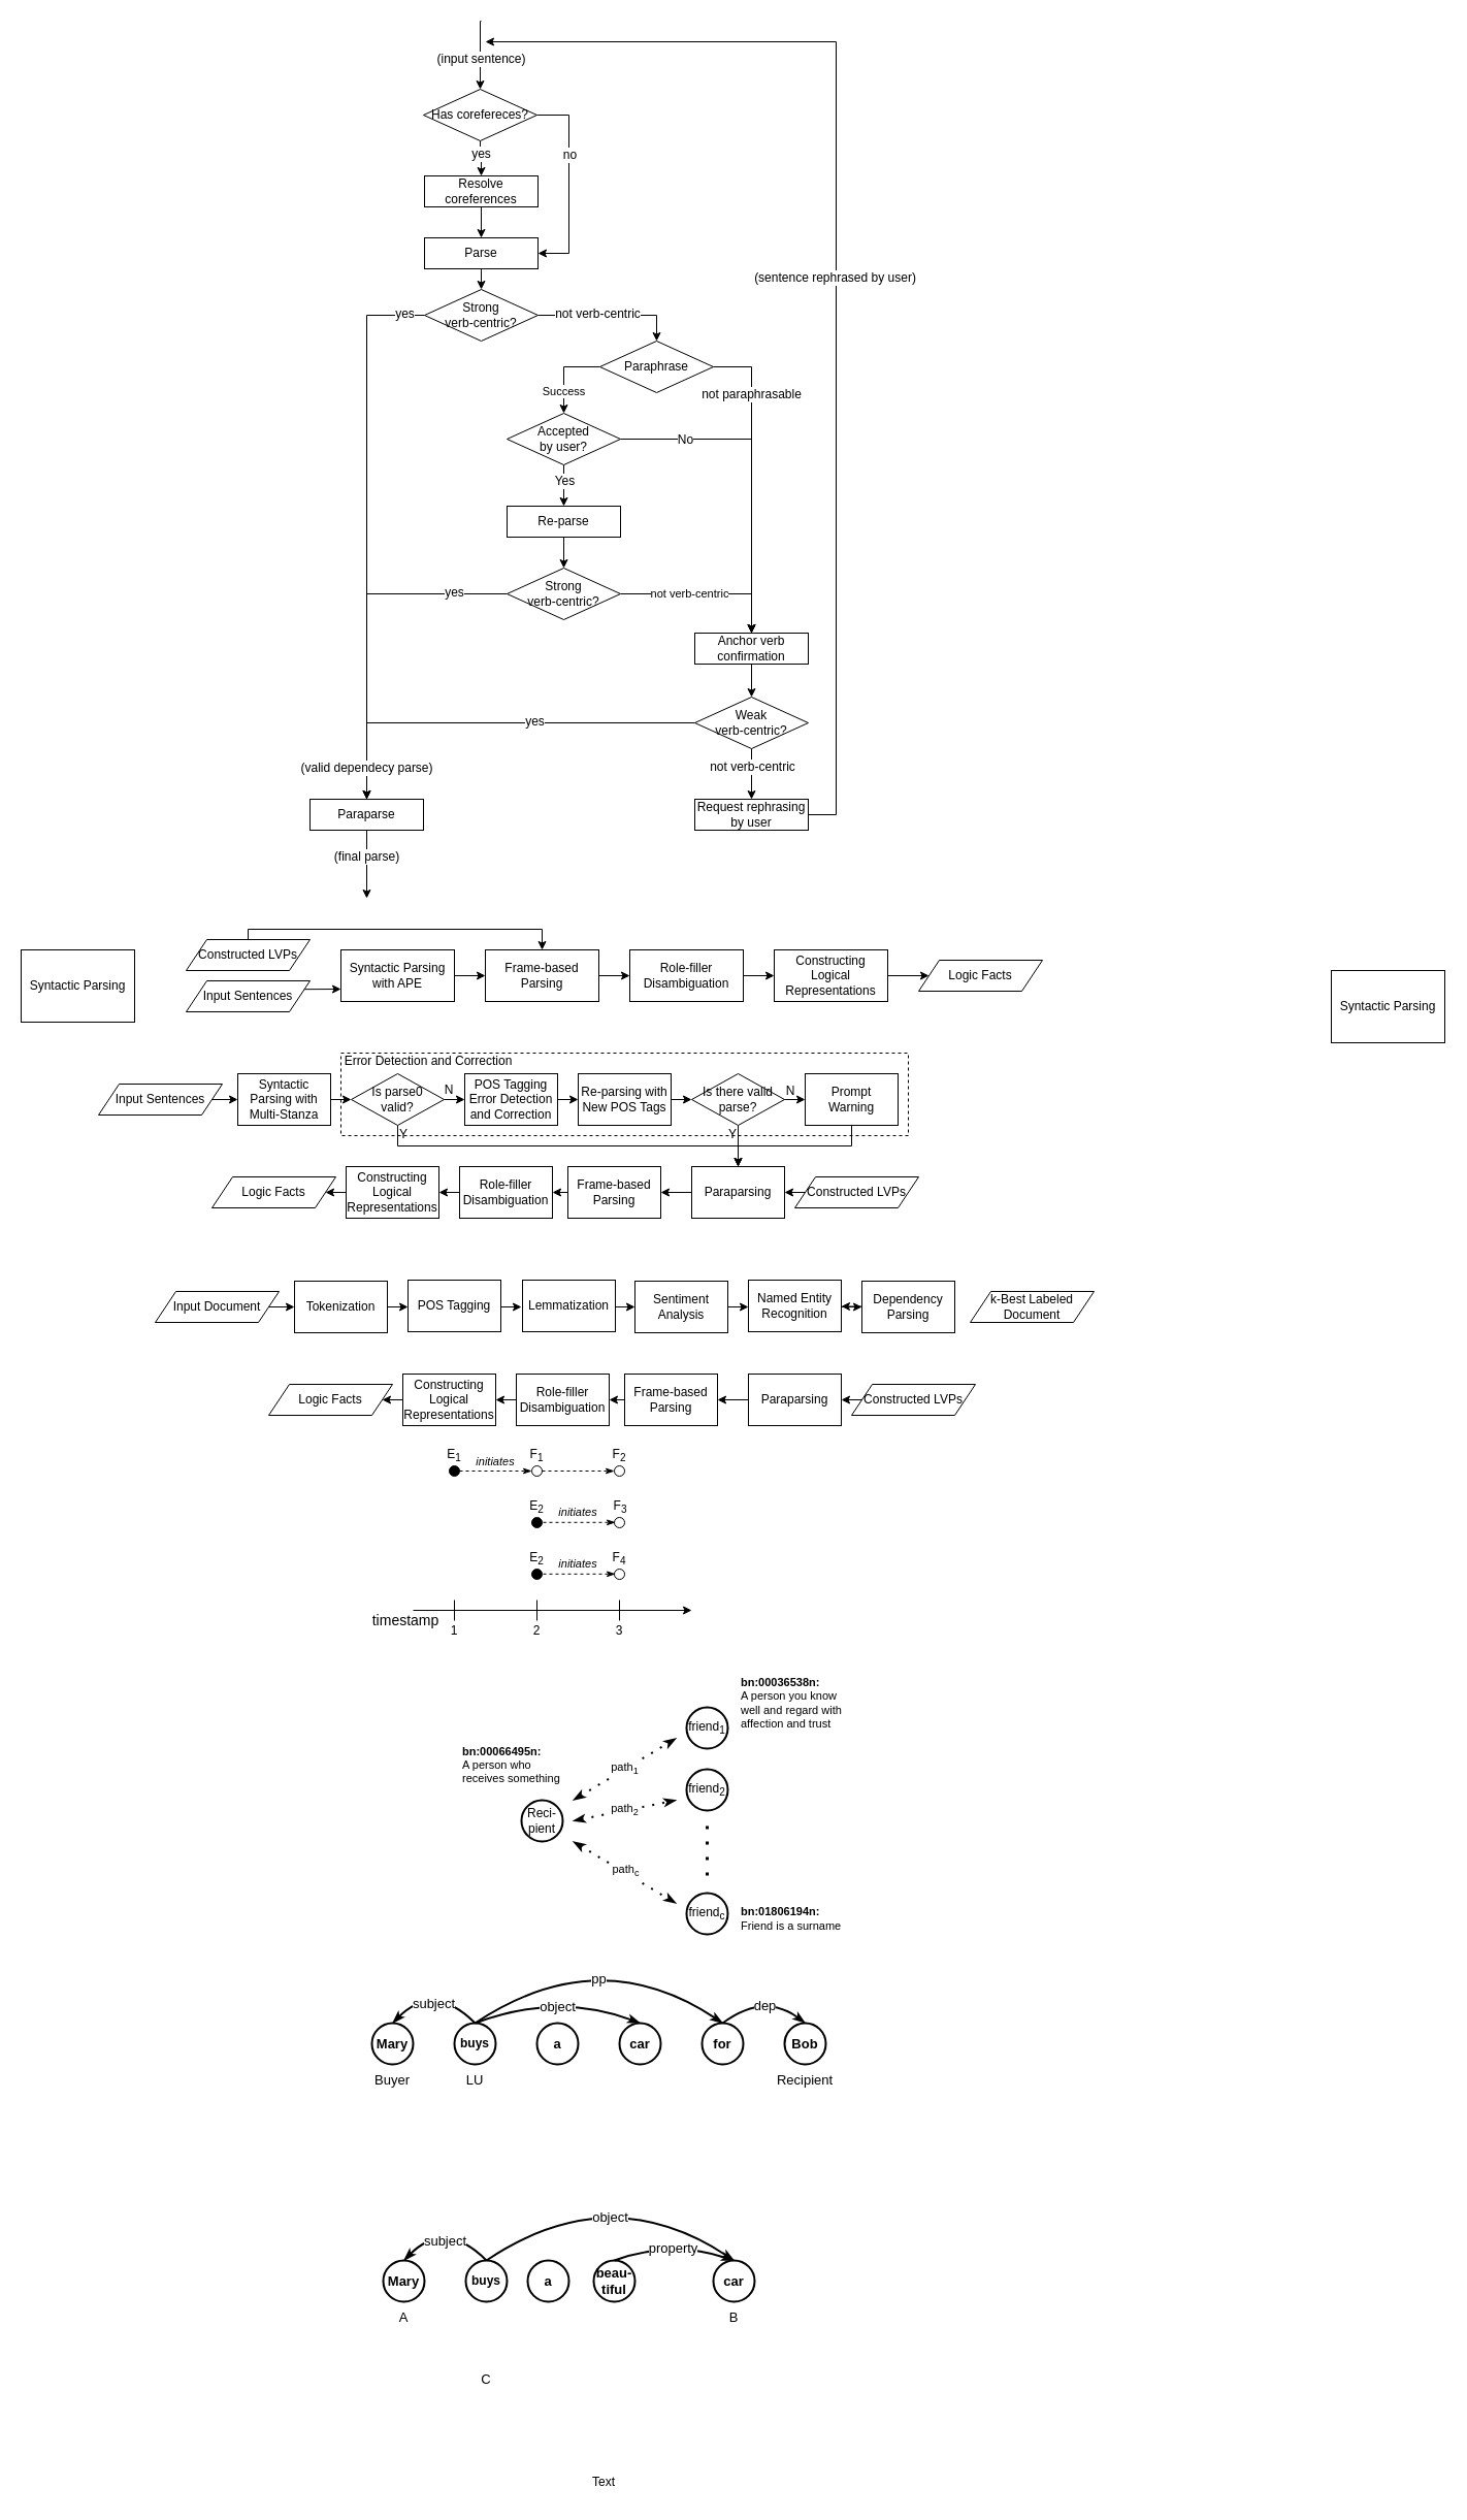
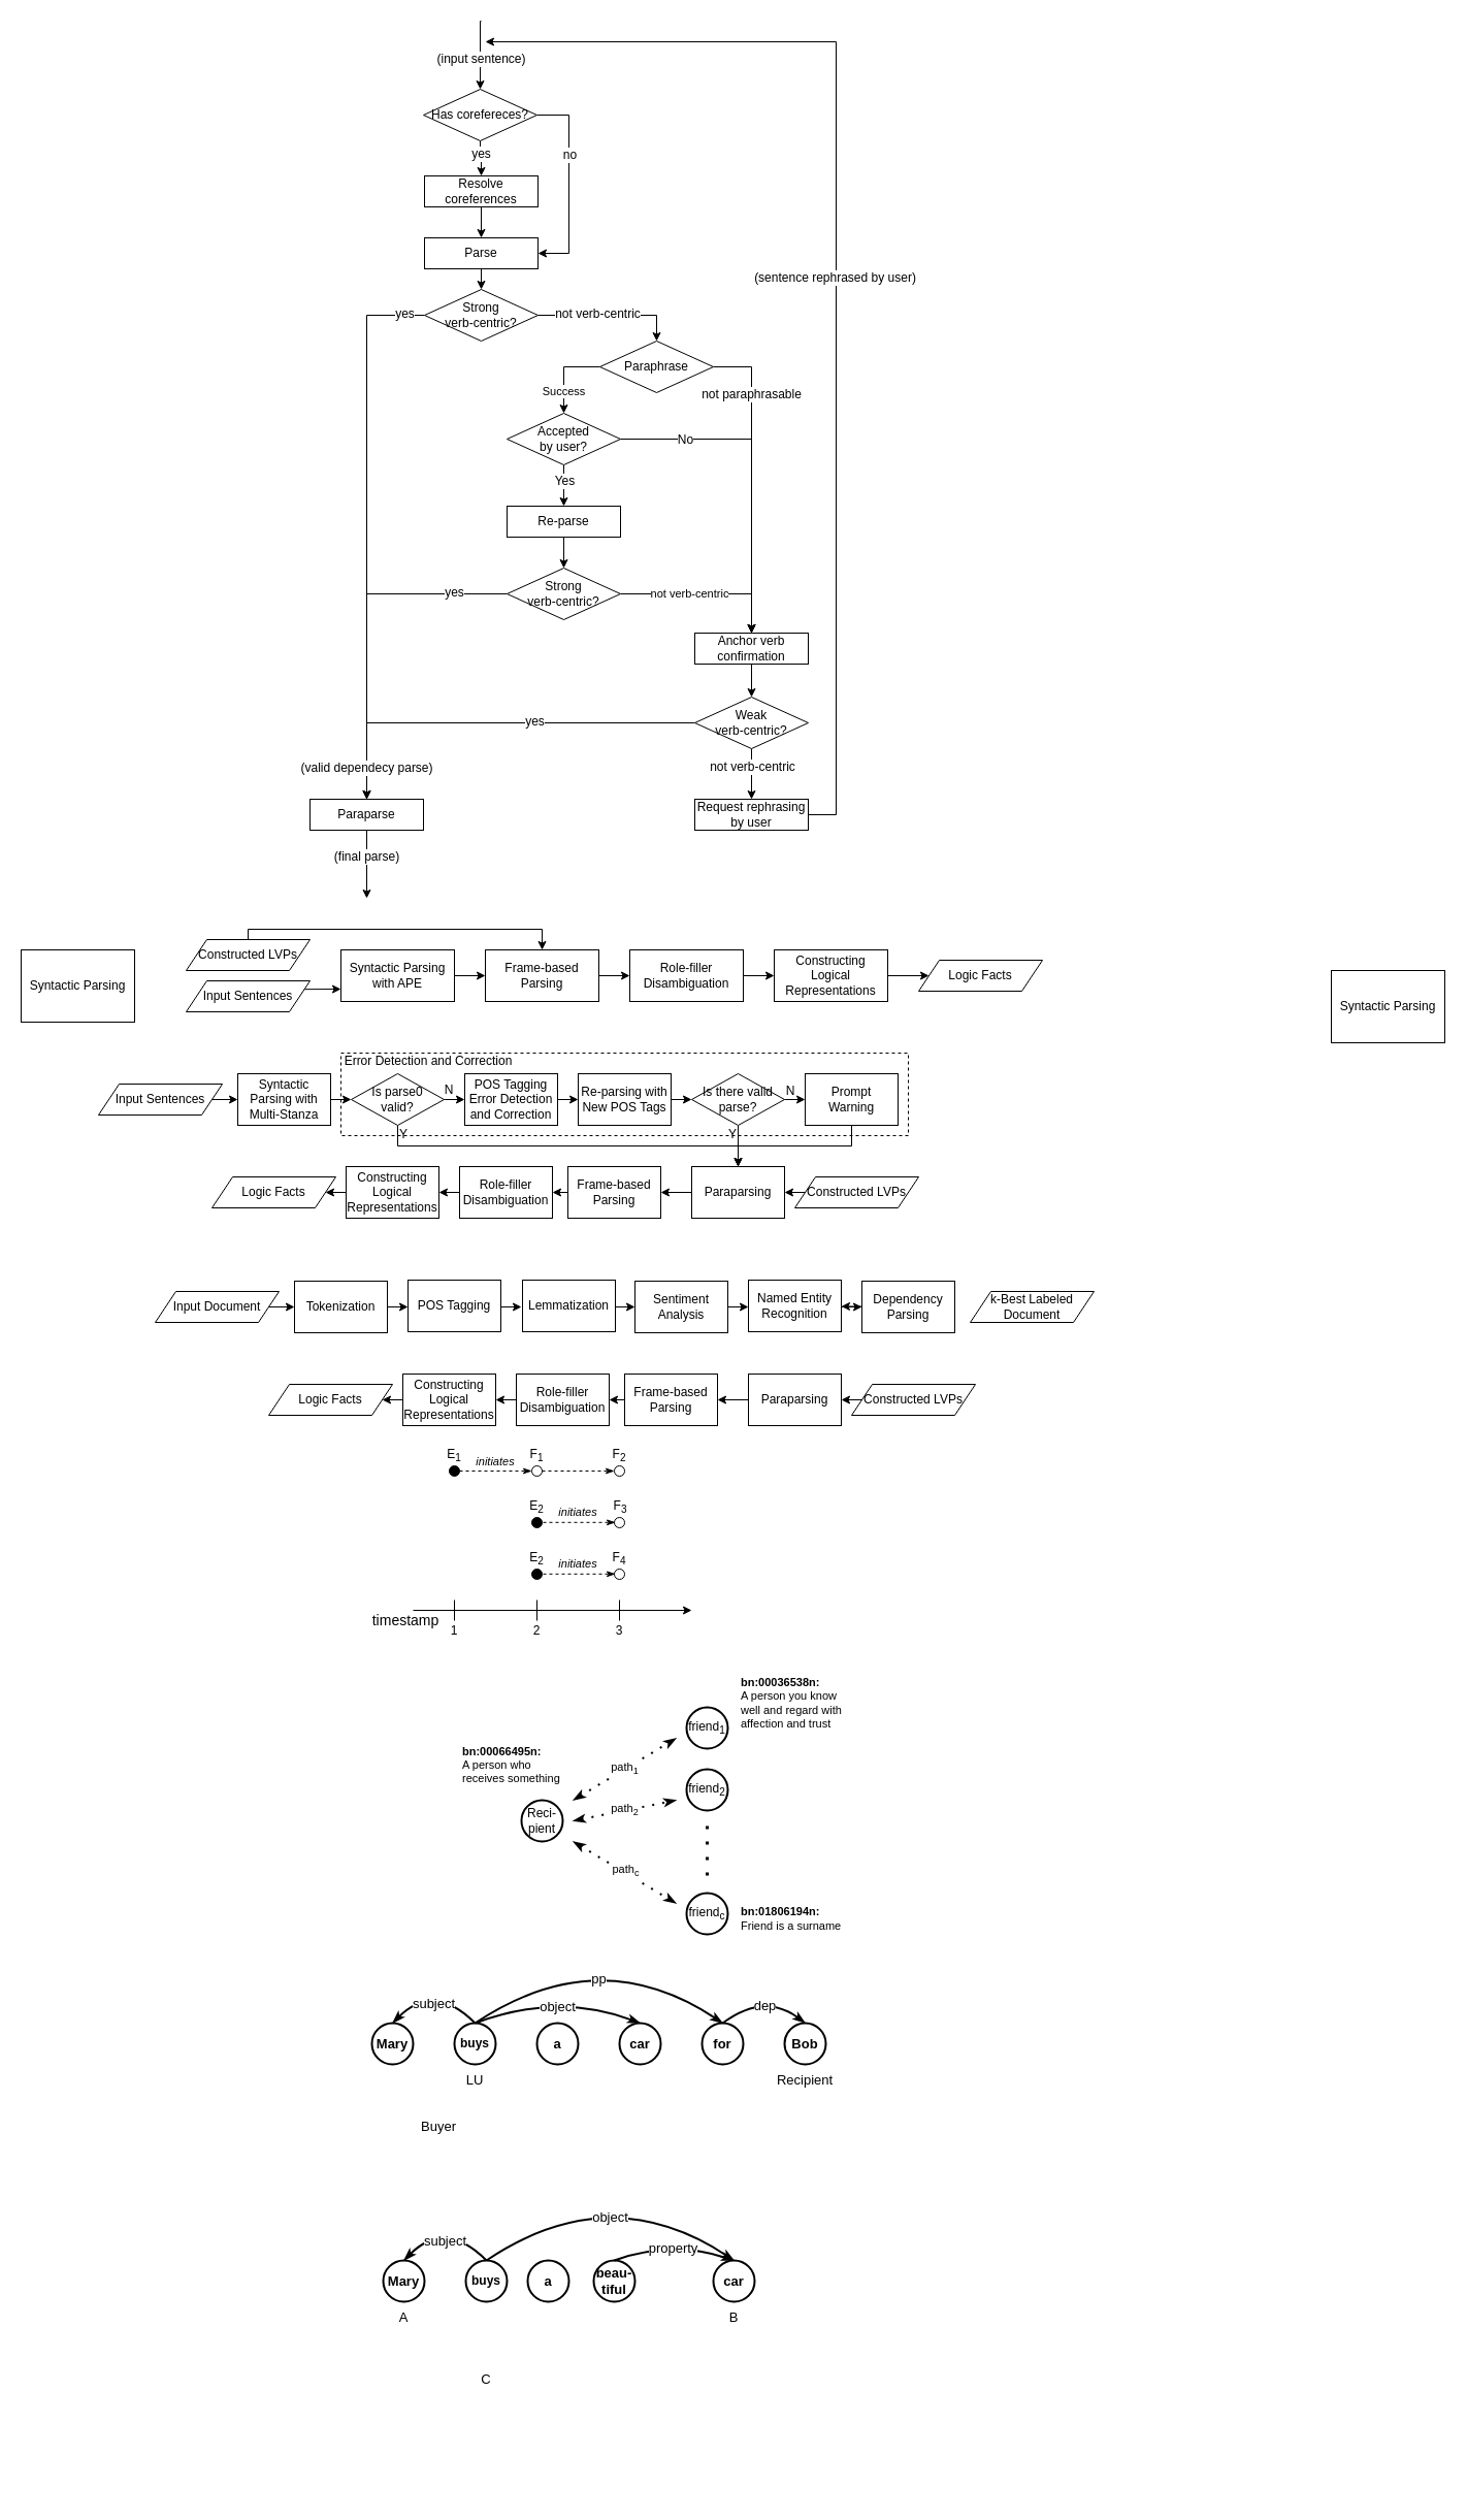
- <mxCell id="182" value="Buyer" style="text;html=1;strokeColor=none;fillColor=none;align=center;verticalAlign=middle;whiteSpace=wrap;rounded=0;dashed=1;fontSize=13;" parent="1" vertex="1"><mxGeometry x="350" y="2000" width="60" height="30" as="geometry" /></mxCell>
+ <mxCell id="182" value="Buyer" style="text;html=1;strokeColor=none;fillColor=none;align=center;verticalAlign=middle;whiteSpace=wrap;rounded=0;dashed=1;fontSize=13;" parent="1" vertex="1"><mxGeometry x="395" y="2045" width="60" height="30" as="geometry" /></mxCell>
- <mxCell id="95" value="Text" style="text;html=1;strokeColor=none;fillColor=none;align=center;verticalAlign=middle;whiteSpace=wrap;rounded=0;dashed=1;" parent="1" vertex="1"><mxGeometry x="555" y="2390" width="60" height="30" as="geometry" /></mxCell>
